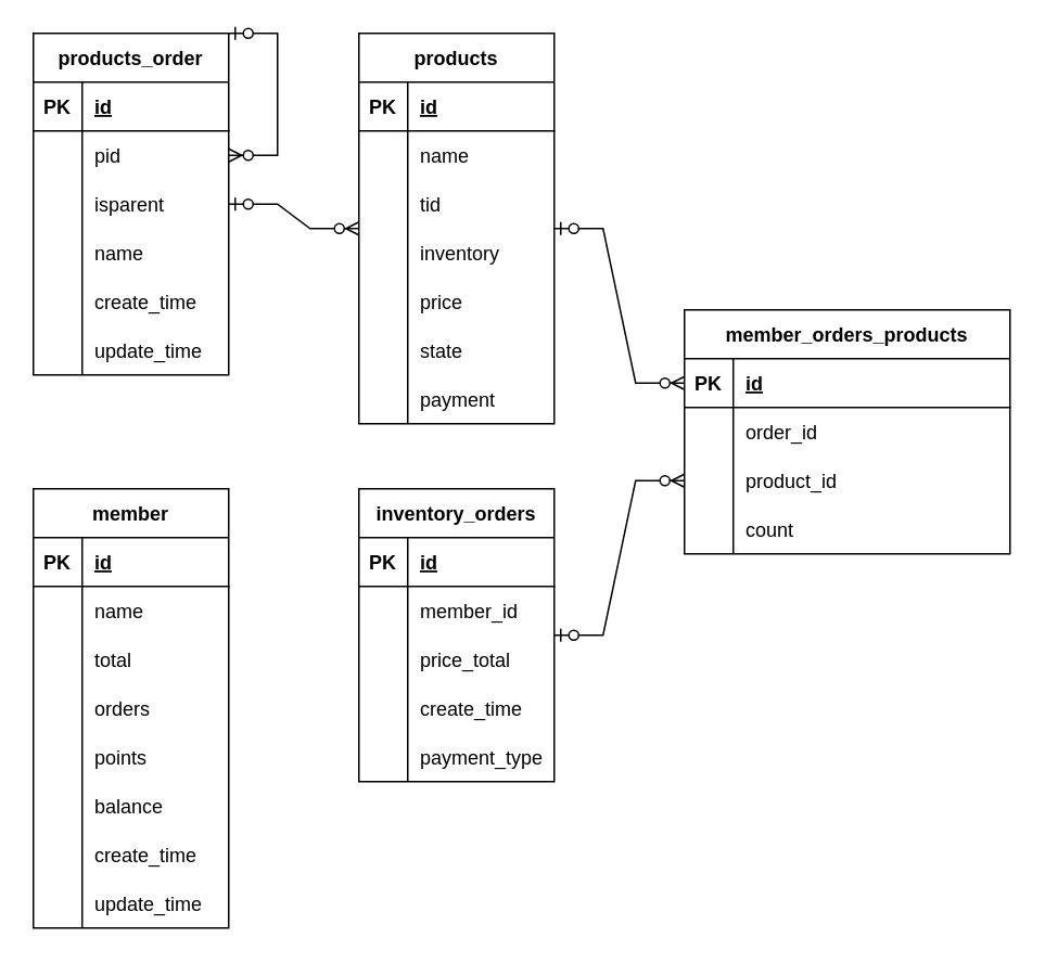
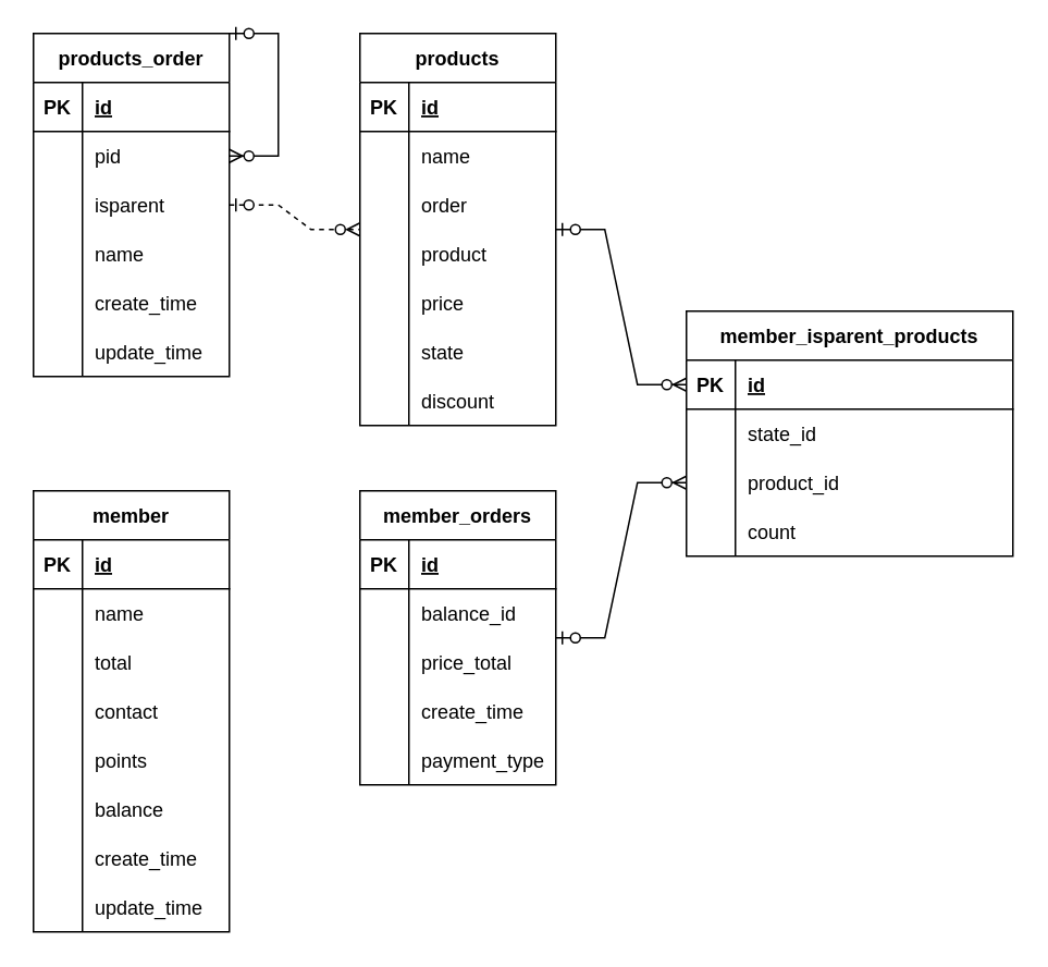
- <mxCell id="31" value="tid" style="shape=partialRectangle;connectable=0;fillColor=none;top=0;left=0;bottom=0;right=0;align=left;spacingLeft=6;overflow=hidden;strokeColor=default;" vertex="1" parent="29"><mxGeometry x="30" width="90" height="30" as="geometry"><mxRectangle width="90" height="30" as="alternateBounds" /></mxGeometry></mxCell>
+ <mxCell id="31" value="order" style="shape=partialRectangle;connectable=0;fillColor=none;top=0;left=0;bottom=0;right=0;align=left;spacingLeft=6;overflow=hidden;strokeColor=default;" vertex="1" parent="29"><mxGeometry x="30" width="90" height="30" as="geometry"><mxRectangle width="90" height="30" as="alternateBounds" /></mxGeometry></mxCell>
- <mxCell id="99" value="" style="edgeStyle=entityRelationEdgeStyle;fontSize=12;html=1;endArrow=ERzeroToMany;startArrow=ERzeroToOne;rounded=0;" edge="1" parent="1" source="2" target="22"><mxGeometry width="100" height="100" relative="1" as="geometry"><mxPoint x="-50" y="180" as="sourcePoint" /><mxPoint x="-60" y="290" as="targetPoint" /></mxGeometry></mxCell>
+ <mxCell id="99" value="" style="edgeStyle=entityRelationEdgeStyle;fontSize=12;html=1;endArrow=ERzeroToMany;startArrow=ERzeroToOne;rounded=0;dashed=1;" edge="1" parent="1" source="2" target="22"><mxGeometry width="100" height="100" relative="1" as="geometry"><mxPoint x="-50" y="180" as="sourcePoint" /><mxPoint x="-60" y="290" as="targetPoint" /></mxGeometry></mxCell>
- <mxCell id="34" value="inventory" style="shape=partialRectangle;connectable=0;fillColor=none;top=0;left=0;bottom=0;right=0;align=left;spacingLeft=6;overflow=hidden;strokeColor=default;" vertex="1" parent="32"><mxGeometry x="30" width="90" height="30" as="geometry"><mxRectangle width="90" height="30" as="alternateBounds" /></mxGeometry></mxCell>
+ <mxCell id="34" value="product" style="shape=partialRectangle;connectable=0;fillColor=none;top=0;left=0;bottom=0;right=0;align=left;spacingLeft=6;overflow=hidden;strokeColor=default;" vertex="1" parent="32"><mxGeometry x="30" width="90" height="30" as="geometry"><mxRectangle width="90" height="30" as="alternateBounds" /></mxGeometry></mxCell>
- <mxCell id="44" value="member_orders_products" style="shape=table;startSize=30;container=1;collapsible=1;childLayout=tableLayout;fixedRows=1;rowLines=0;fontStyle=1;align=center;resizeLast=1;strokeColor=default;" vertex="1" parent="1"><mxGeometry x="420" y="190" width="200" height="150" as="geometry" /></mxCell>
+ <mxCell id="44" value="member_isparent_products" style="shape=table;startSize=30;container=1;collapsible=1;childLayout=tableLayout;fixedRows=1;rowLines=0;fontStyle=1;align=center;resizeLast=1;strokeColor=default;" vertex="1" parent="1"><mxGeometry x="420" y="190" width="200" height="150" as="geometry" /></mxCell>
- <mxCell id="43" value="payment" style="shape=partialRectangle;connectable=0;fillColor=none;top=0;left=0;bottom=0;right=0;align=left;spacingLeft=6;overflow=hidden;strokeColor=default;" vertex="1" parent="41"><mxGeometry x="30" width="90" height="30" as="geometry"><mxRectangle width="90" height="30" as="alternateBounds" /></mxGeometry></mxCell>
+ <mxCell id="43" value="discount" style="shape=partialRectangle;connectable=0;fillColor=none;top=0;left=0;bottom=0;right=0;align=left;spacingLeft=6;overflow=hidden;strokeColor=default;" vertex="1" parent="41"><mxGeometry x="30" width="90" height="30" as="geometry"><mxRectangle width="90" height="30" as="alternateBounds" /></mxGeometry></mxCell>
- <mxCell id="50" value="order_id" style="shape=partialRectangle;connectable=0;fillColor=none;top=0;left=0;bottom=0;right=0;align=left;spacingLeft=6;overflow=hidden;strokeColor=default;" vertex="1" parent="48"><mxGeometry x="30" width="170" height="30" as="geometry"><mxRectangle width="170" height="30" as="alternateBounds" /></mxGeometry></mxCell>
+ <mxCell id="50" value="state_id" style="shape=partialRectangle;connectable=0;fillColor=none;top=0;left=0;bottom=0;right=0;align=left;spacingLeft=6;overflow=hidden;strokeColor=default;" vertex="1" parent="48"><mxGeometry x="30" width="170" height="30" as="geometry"><mxRectangle width="170" height="30" as="alternateBounds" /></mxGeometry></mxCell>
- <mxCell id="57" value="inventory_orders" style="shape=table;startSize=30;container=1;collapsible=1;childLayout=tableLayout;fixedRows=1;rowLines=0;fontStyle=1;align=center;resizeLast=1;strokeColor=default;" vertex="1" parent="1"><mxGeometry x="220" y="300" width="120" height="180" as="geometry" /></mxCell>
+ <mxCell id="57" value="member_orders" style="shape=table;startSize=30;container=1;collapsible=1;childLayout=tableLayout;fixedRows=1;rowLines=0;fontStyle=1;align=center;resizeLast=1;strokeColor=default;" vertex="1" parent="1"><mxGeometry x="220" y="300" width="120" height="180" as="geometry" /></mxCell>
- <mxCell id="63" value="member_id" style="shape=partialRectangle;connectable=0;fillColor=none;top=0;left=0;bottom=0;right=0;align=left;spacingLeft=6;overflow=hidden;strokeColor=default;" vertex="1" parent="61"><mxGeometry x="30" width="90" height="30" as="geometry"><mxRectangle width="90" height="30" as="alternateBounds" /></mxGeometry></mxCell>
+ <mxCell id="63" value="balance_id" style="shape=partialRectangle;connectable=0;fillColor=none;top=0;left=0;bottom=0;right=0;align=left;spacingLeft=6;overflow=hidden;strokeColor=default;" vertex="1" parent="61"><mxGeometry x="30" width="90" height="30" as="geometry"><mxRectangle width="90" height="30" as="alternateBounds" /></mxGeometry></mxCell>
- <mxCell id="85" value="orders" style="shape=partialRectangle;connectable=0;fillColor=none;top=0;left=0;bottom=0;right=0;align=left;spacingLeft=6;overflow=hidden;strokeColor=default;" vertex="1" parent="83"><mxGeometry x="30" width="90" height="30" as="geometry"><mxRectangle width="90" height="30" as="alternateBounds" /></mxGeometry></mxCell>
+ <mxCell id="85" value="contact" style="shape=partialRectangle;connectable=0;fillColor=none;top=0;left=0;bottom=0;right=0;align=left;spacingLeft=6;overflow=hidden;strokeColor=default;" vertex="1" parent="83"><mxGeometry x="30" width="90" height="30" as="geometry"><mxRectangle width="90" height="30" as="alternateBounds" /></mxGeometry></mxCell>
